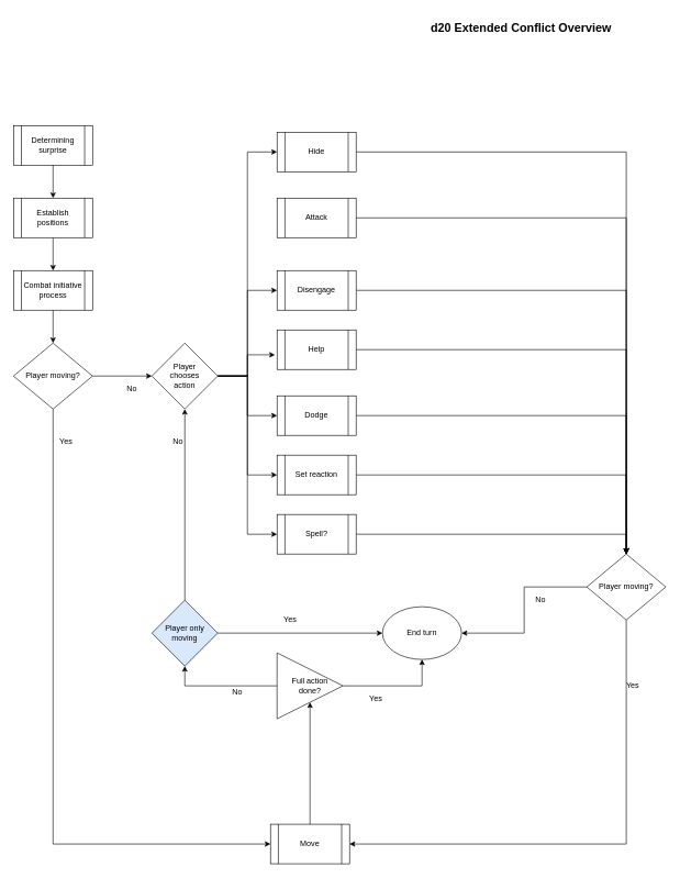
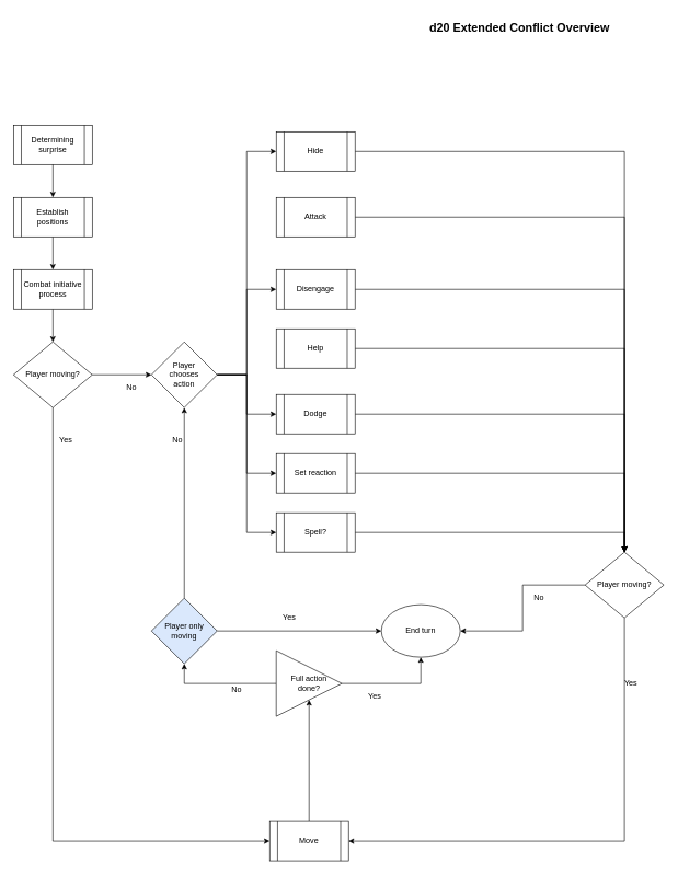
- <mxCell id="25" style="edgeStyle=orthogonalEdgeStyle;rounded=0;orthogonalLoop=1;jettySize=auto;html=1;entryX=-0.027;entryY=0.63;entryDx=0;entryDy=0;entryPerimeter=0;" parent="1" source="30" target="12" edge="1"><mxGeometry relative="1" as="geometry" /></mxCell>
